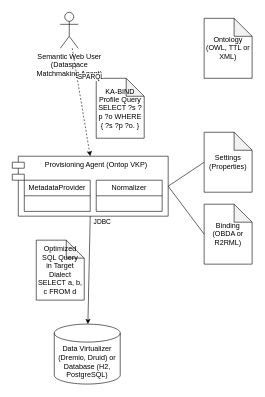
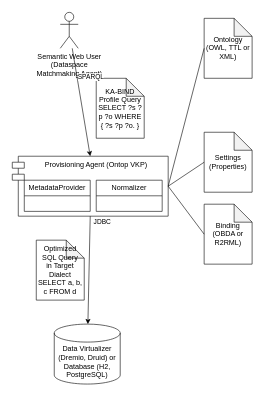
- <mxCell id="16" value="SPARQL" style="endArrow=classic;html=1;rounded=0;entryX=0.5;entryY=0;entryDx=0;entryDy=0;dashed=1;" edge="1" parent="1" source="2" target="6"><mxGeometry x="-0.424" y="23" width="50" height="50" relative="1" as="geometry"><mxPoint x="330" y="410" as="sourcePoint" /><mxPoint x="380" y="360" as="targetPoint" /><mxPoint as="offset" /></mxGeometry></mxCell>
+ <mxCell id="16" value="SPARQL" style="endArrow=classic;html=1;rounded=0;entryX=0.5;entryY=0;entryDx=0;entryDy=0;" edge="1" parent="1" source="2" target="6"><mxGeometry x="-0.424" y="23" width="50" height="50" relative="1" as="geometry"><mxPoint x="330" y="410" as="sourcePoint" /><mxPoint x="380" y="360" as="targetPoint" /><mxPoint as="offset" /></mxGeometry></mxCell>
+ <mxCell id="13" value="" style="endArrow=none;html=1;rounded=0;exitX=1;exitY=0.5;exitDx=0;exitDy=0;entryX=0;entryY=0.5;entryDx=0;entryDy=0;entryPerimeter=0;" edge="1" parent="1" source="6" target="9"><mxGeometry width="50" height="50" relative="1" as="geometry"><mxPoint x="290" y="320" as="sourcePoint" /><mxPoint x="350" y="250" as="targetPoint" /></mxGeometry></mxCell>
